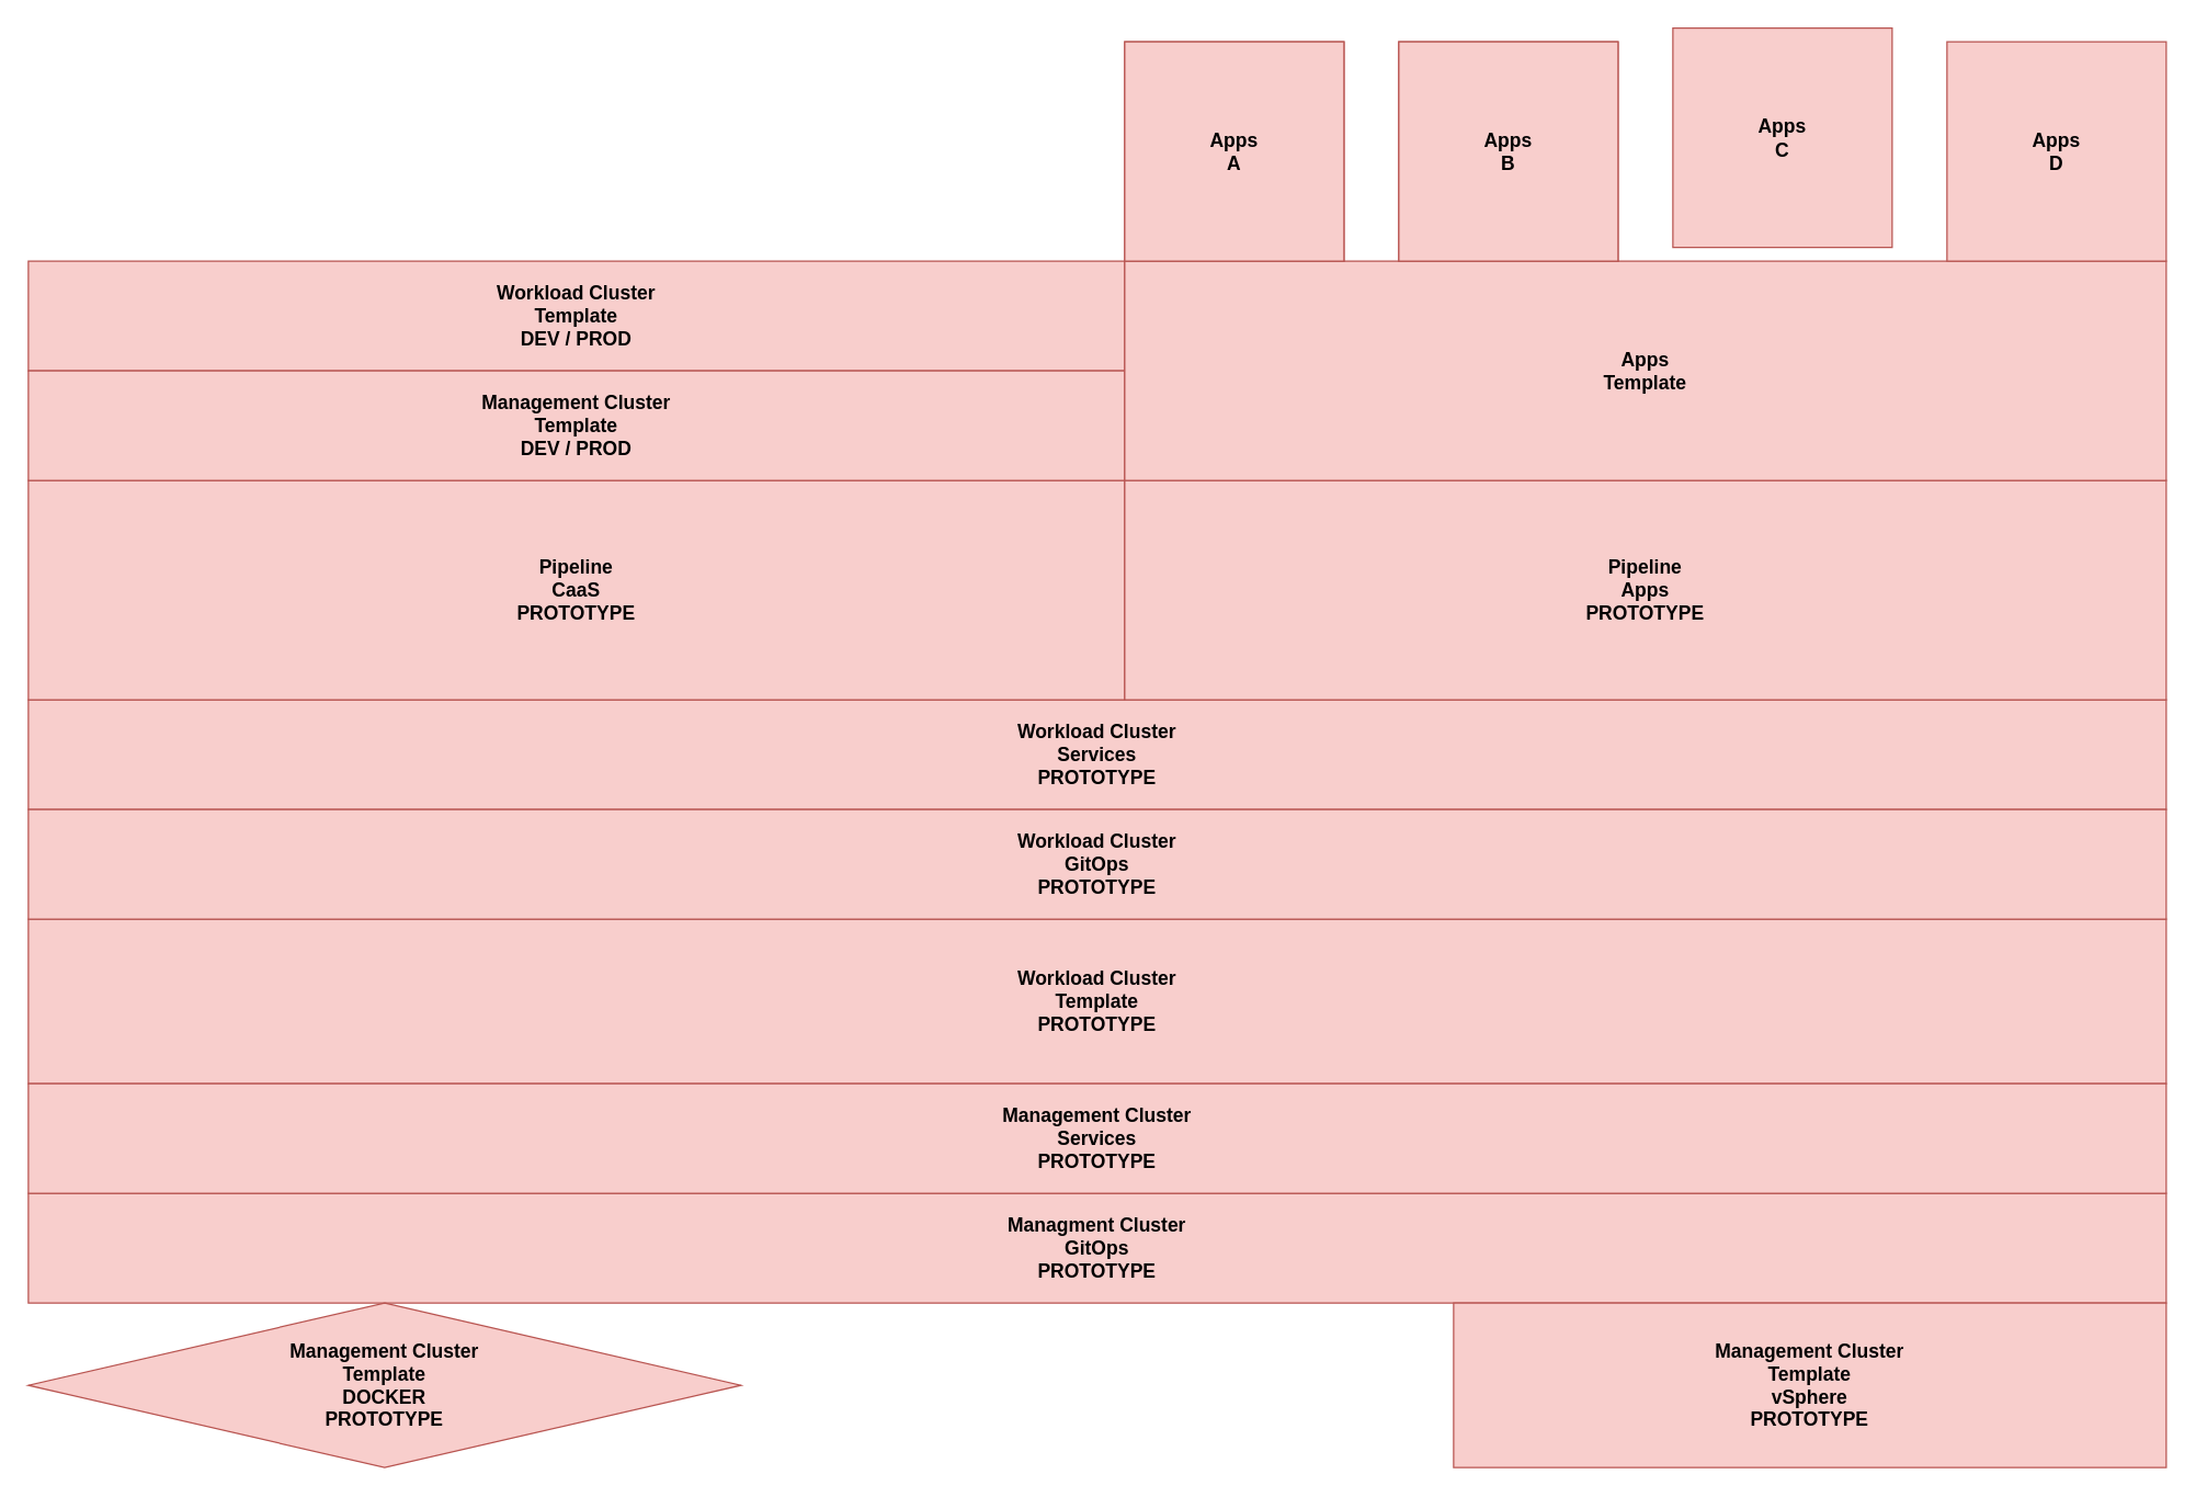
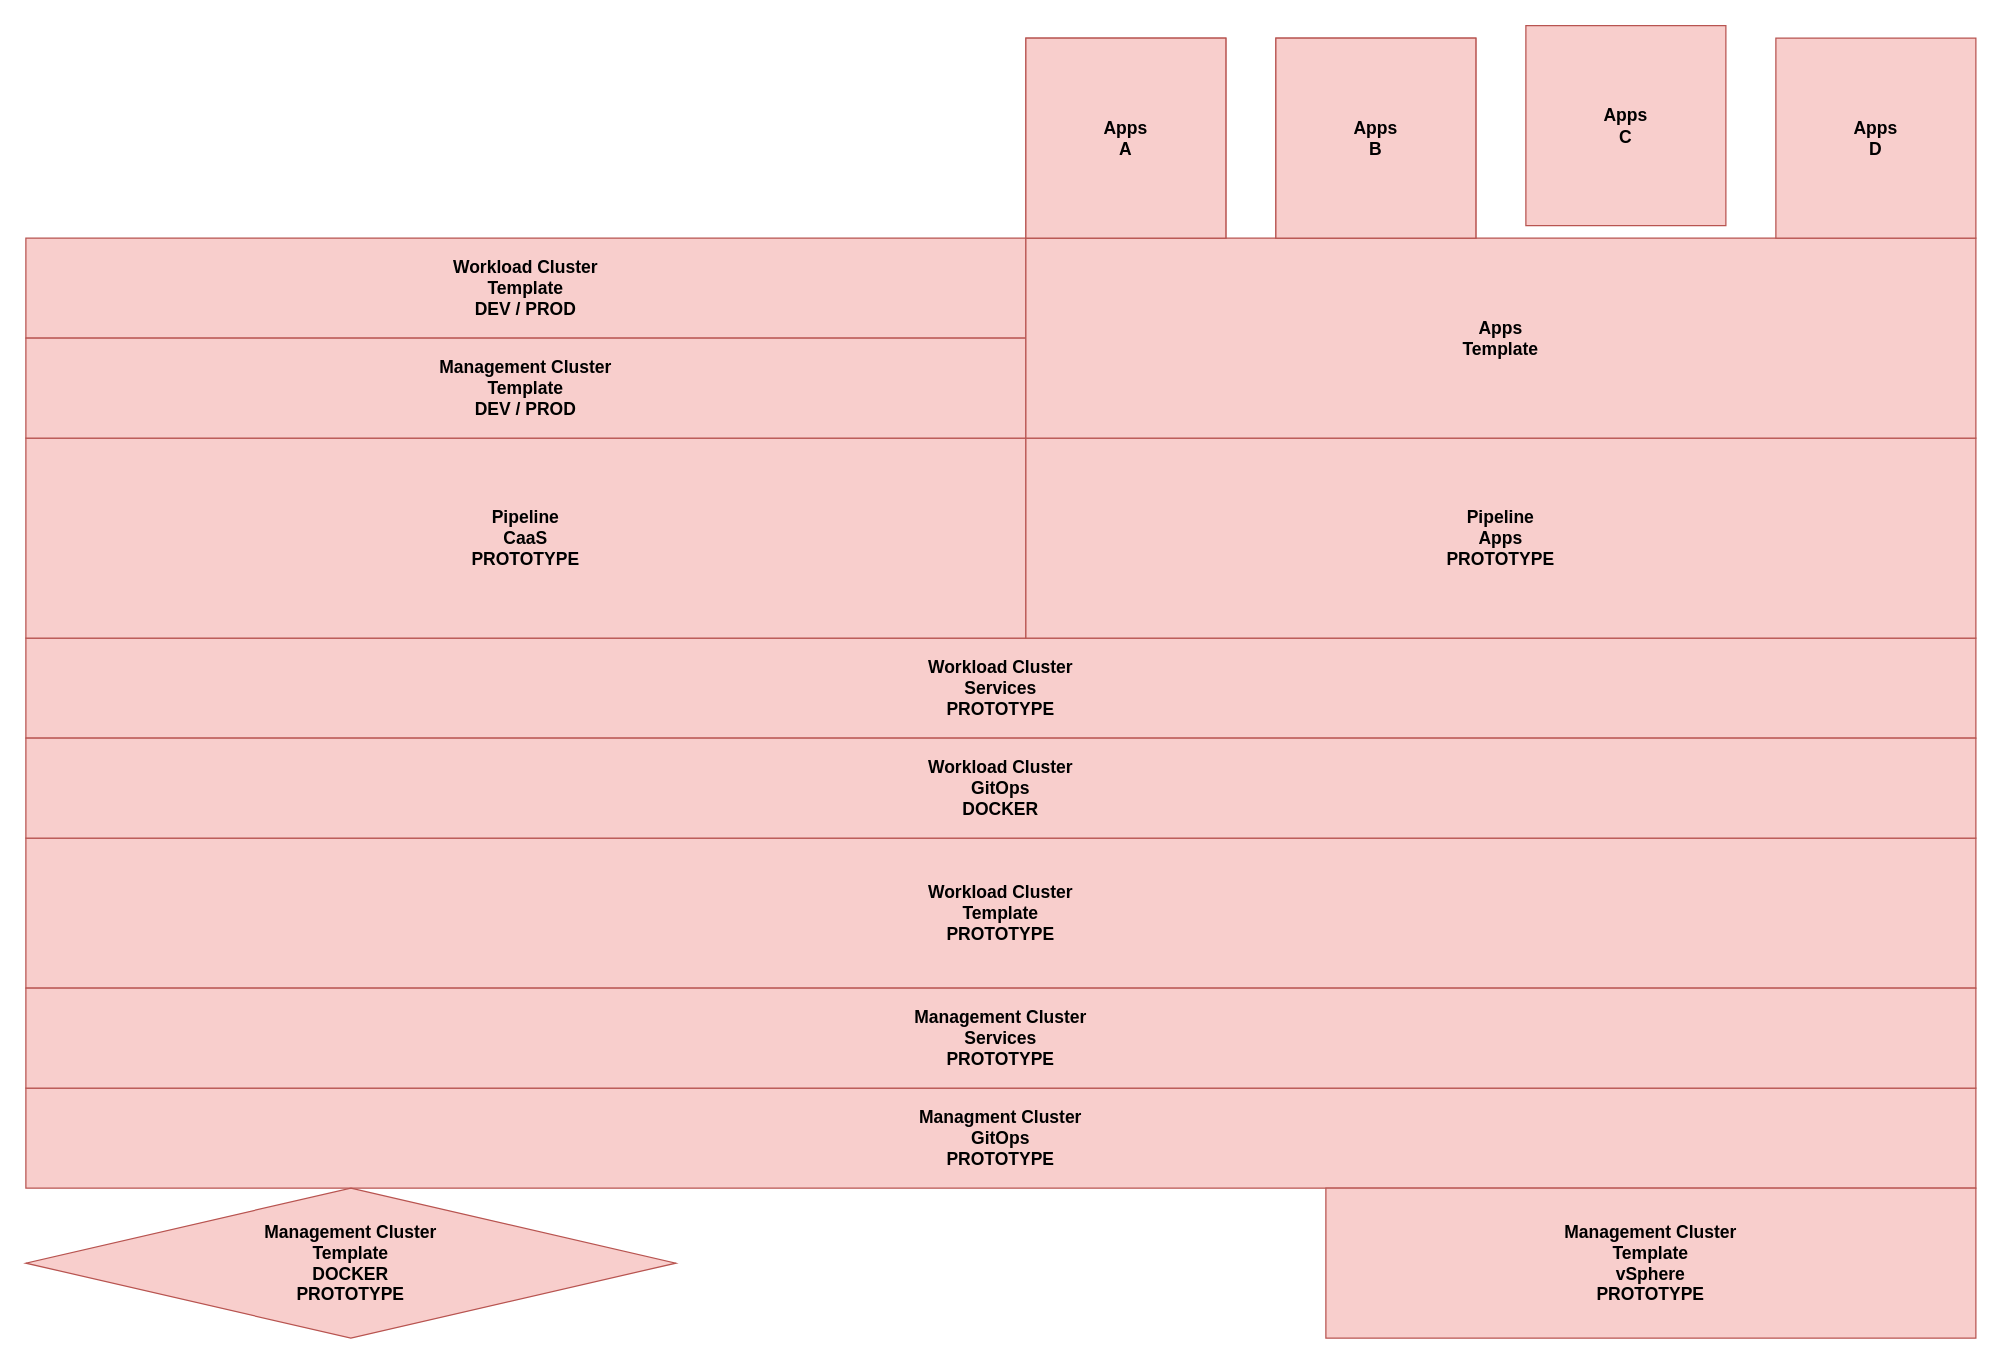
- <mxCell id="7" value="Workload Cluster&lt;br&gt;GitOps&lt;br&gt;PROTOTYPE" style="rounded=0;whiteSpace=wrap;html=1;fontSize=14;fontStyle=1;fillColor=#f8cecc;strokeColor=#b85450;" parent="1" vertex="1"><mxGeometry x="20" y="590" width="1560" height="80" as="geometry" /></mxCell>
+ <mxCell id="7" value="Workload Cluster&lt;br&gt;GitOps&lt;br&gt;DOCKER" style="rounded=0;whiteSpace=wrap;html=1;fontSize=14;fontStyle=1;fillColor=#f8cecc;strokeColor=#b85450;" parent="1" vertex="1"><mxGeometry x="20" y="590" width="1560" height="80" as="geometry" /></mxCell>
